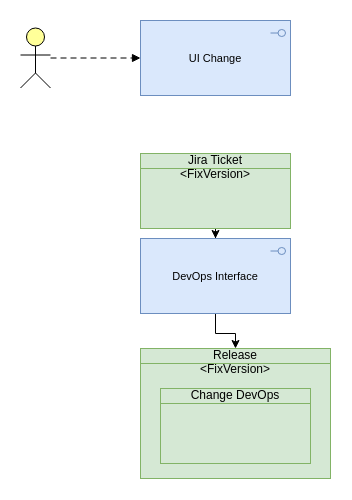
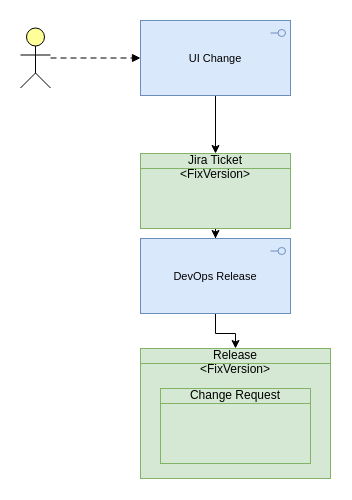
+ <mxCell id="4" value="" style="edgeStyle=orthogonalEdgeStyle;rounded=0;orthogonalLoop=1;jettySize=auto;html=1;" edge="1" parent="1" source="5" target="7"><mxGeometry relative="1" as="geometry" /></mxCell>
- <mxCell id="11" value="DevOps Interface" style="html=1;outlineConnect=0;whiteSpace=wrap;fillColor=#dae8fc;shape=mxgraph.archimate3.application;appType=interface;archiType=square;fontSize=11;strokeColor=#6c8ebf;" vertex="1" parent="1"><mxGeometry x="140" y="238" width="150" height="75" as="geometry" /></mxCell>
+ <mxCell id="11" value="DevOps Release" style="html=1;outlineConnect=0;whiteSpace=wrap;fillColor=#dae8fc;shape=mxgraph.archimate3.application;appType=interface;archiType=square;fontSize=11;strokeColor=#6c8ebf;" vertex="1" parent="1"><mxGeometry x="140" y="238" width="150" height="75" as="geometry" /></mxCell>
- <mxCell id="9" value="&lt;div&gt;Change DevOps&lt;br&gt;&lt;/div&gt;&lt;div&gt;&lt;br&gt;&lt;/div&gt;" style="html=1;outlineConnect=0;whiteSpace=wrap;fillColor=#d5e8d4;shape=mxgraph.archimate3.businessObject;overflow=fill;strokeColor=#82b366;" vertex="1" parent="1"><mxGeometry x="160" y="388" width="150" height="75" as="geometry" /></mxCell>
+ <mxCell id="9" value="&lt;div&gt;Change Request&lt;br&gt;&lt;/div&gt;&lt;div&gt;&lt;br&gt;&lt;/div&gt;" style="html=1;outlineConnect=0;whiteSpace=wrap;fillColor=#d5e8d4;shape=mxgraph.archimate3.businessObject;overflow=fill;strokeColor=#82b366;" vertex="1" parent="1"><mxGeometry x="160" y="388" width="150" height="75" as="geometry" /></mxCell>
